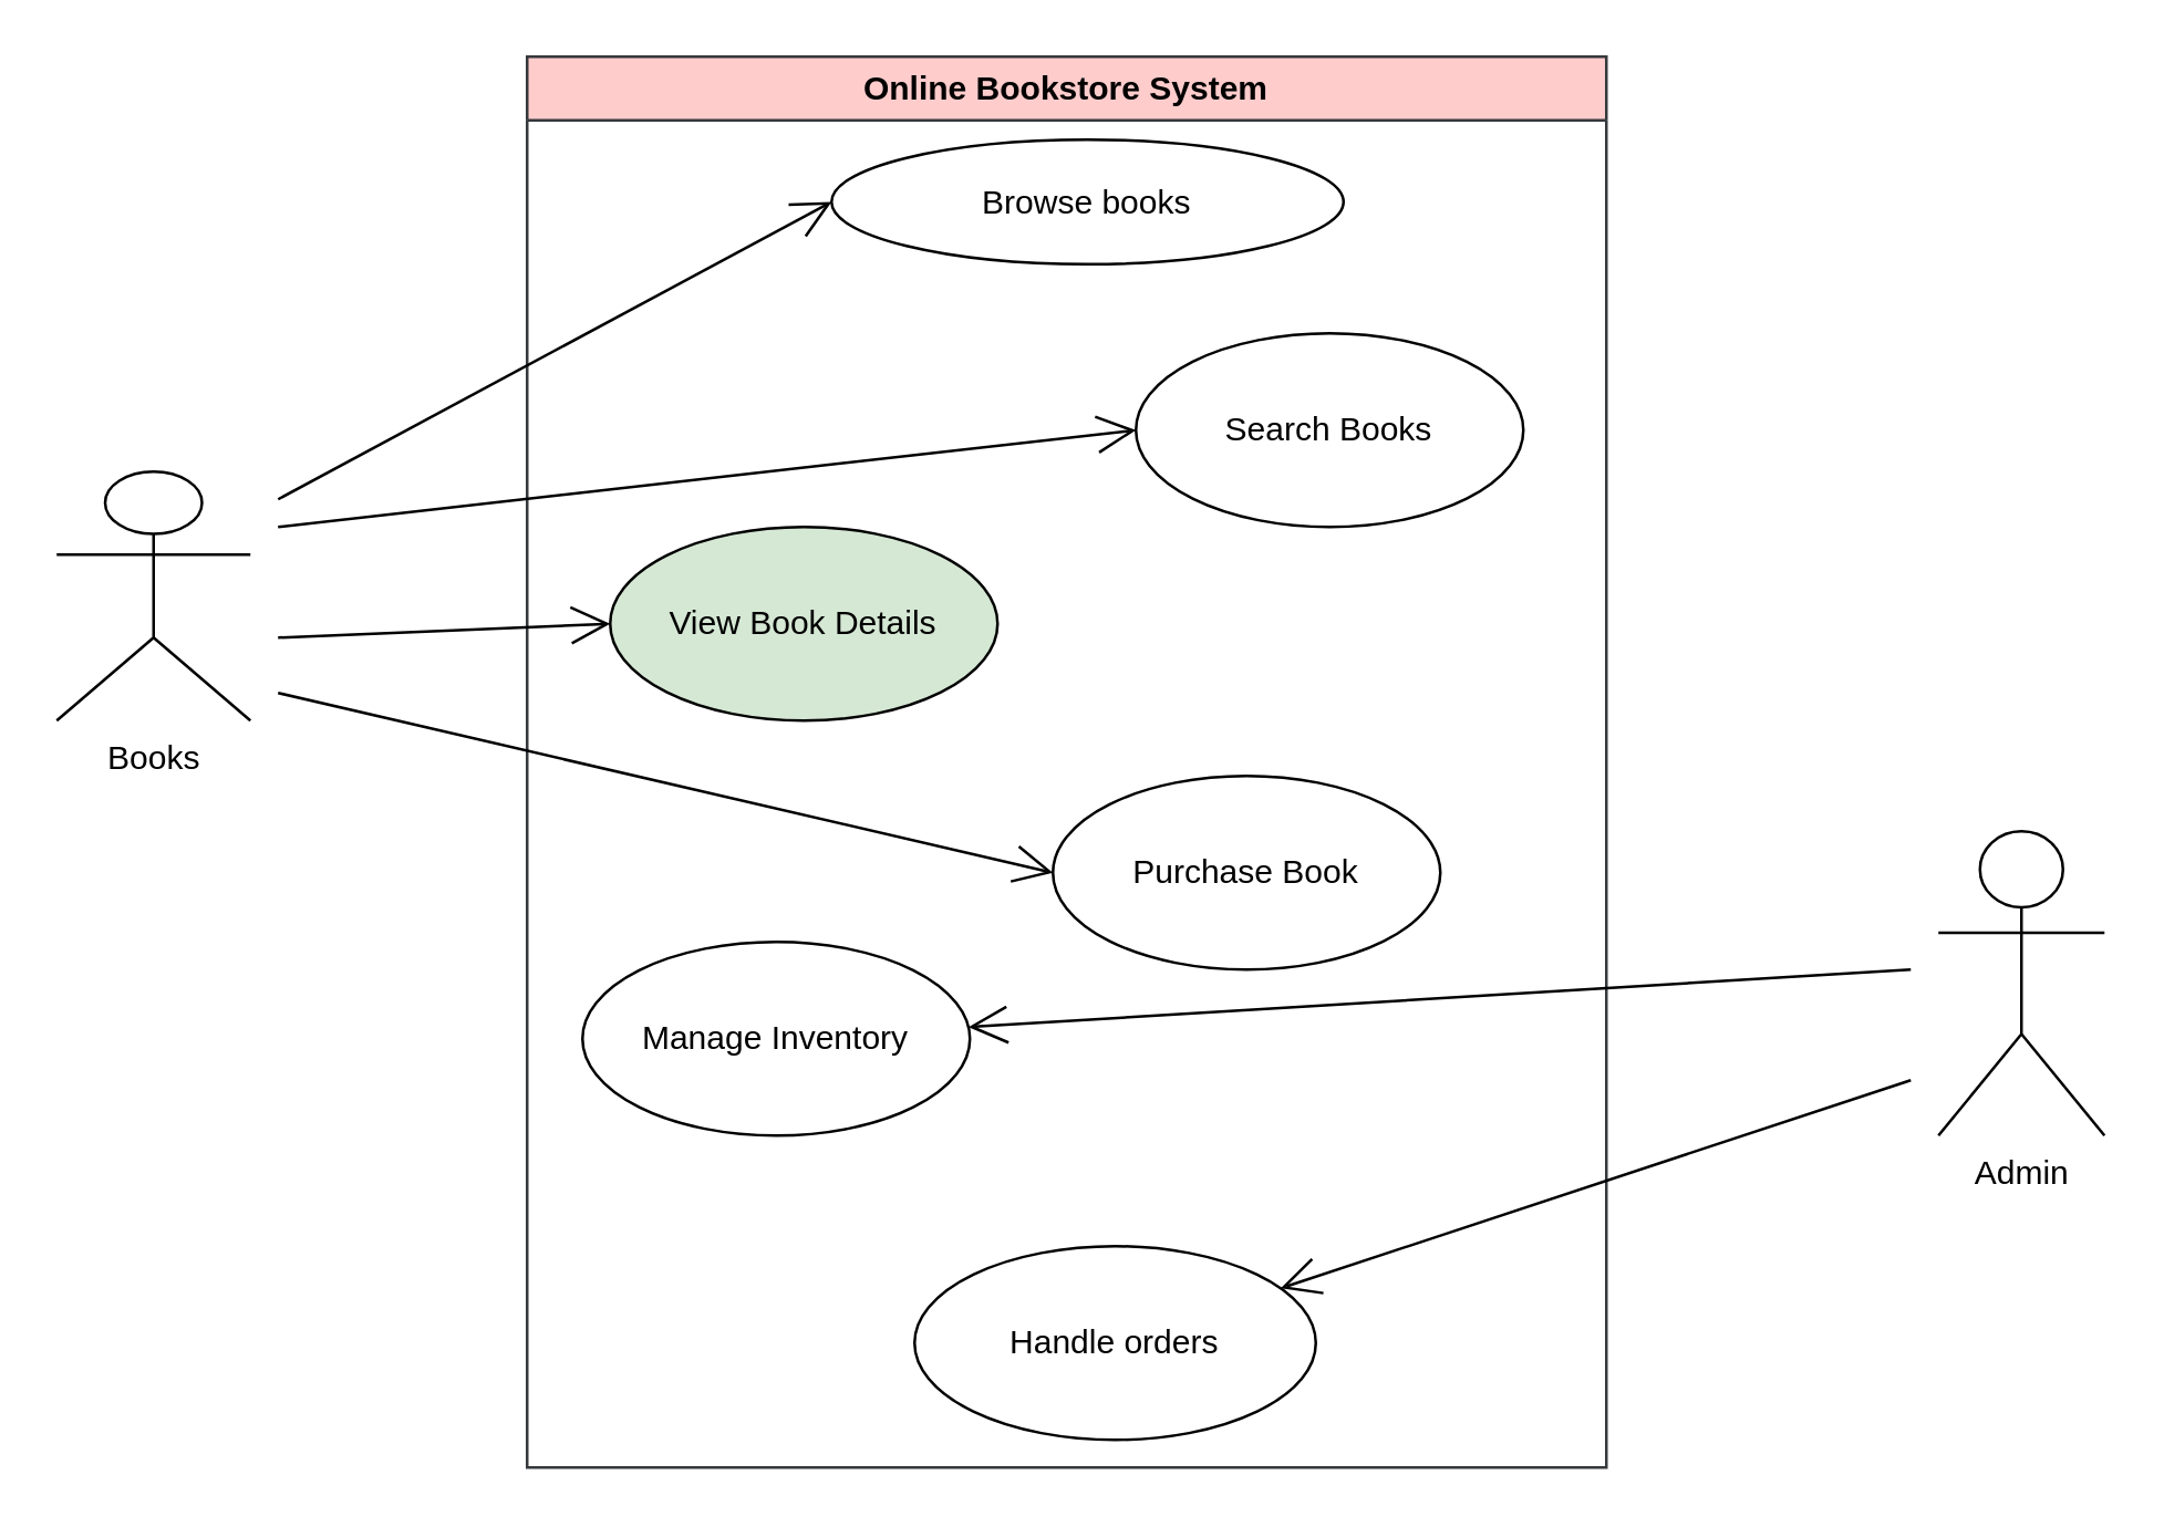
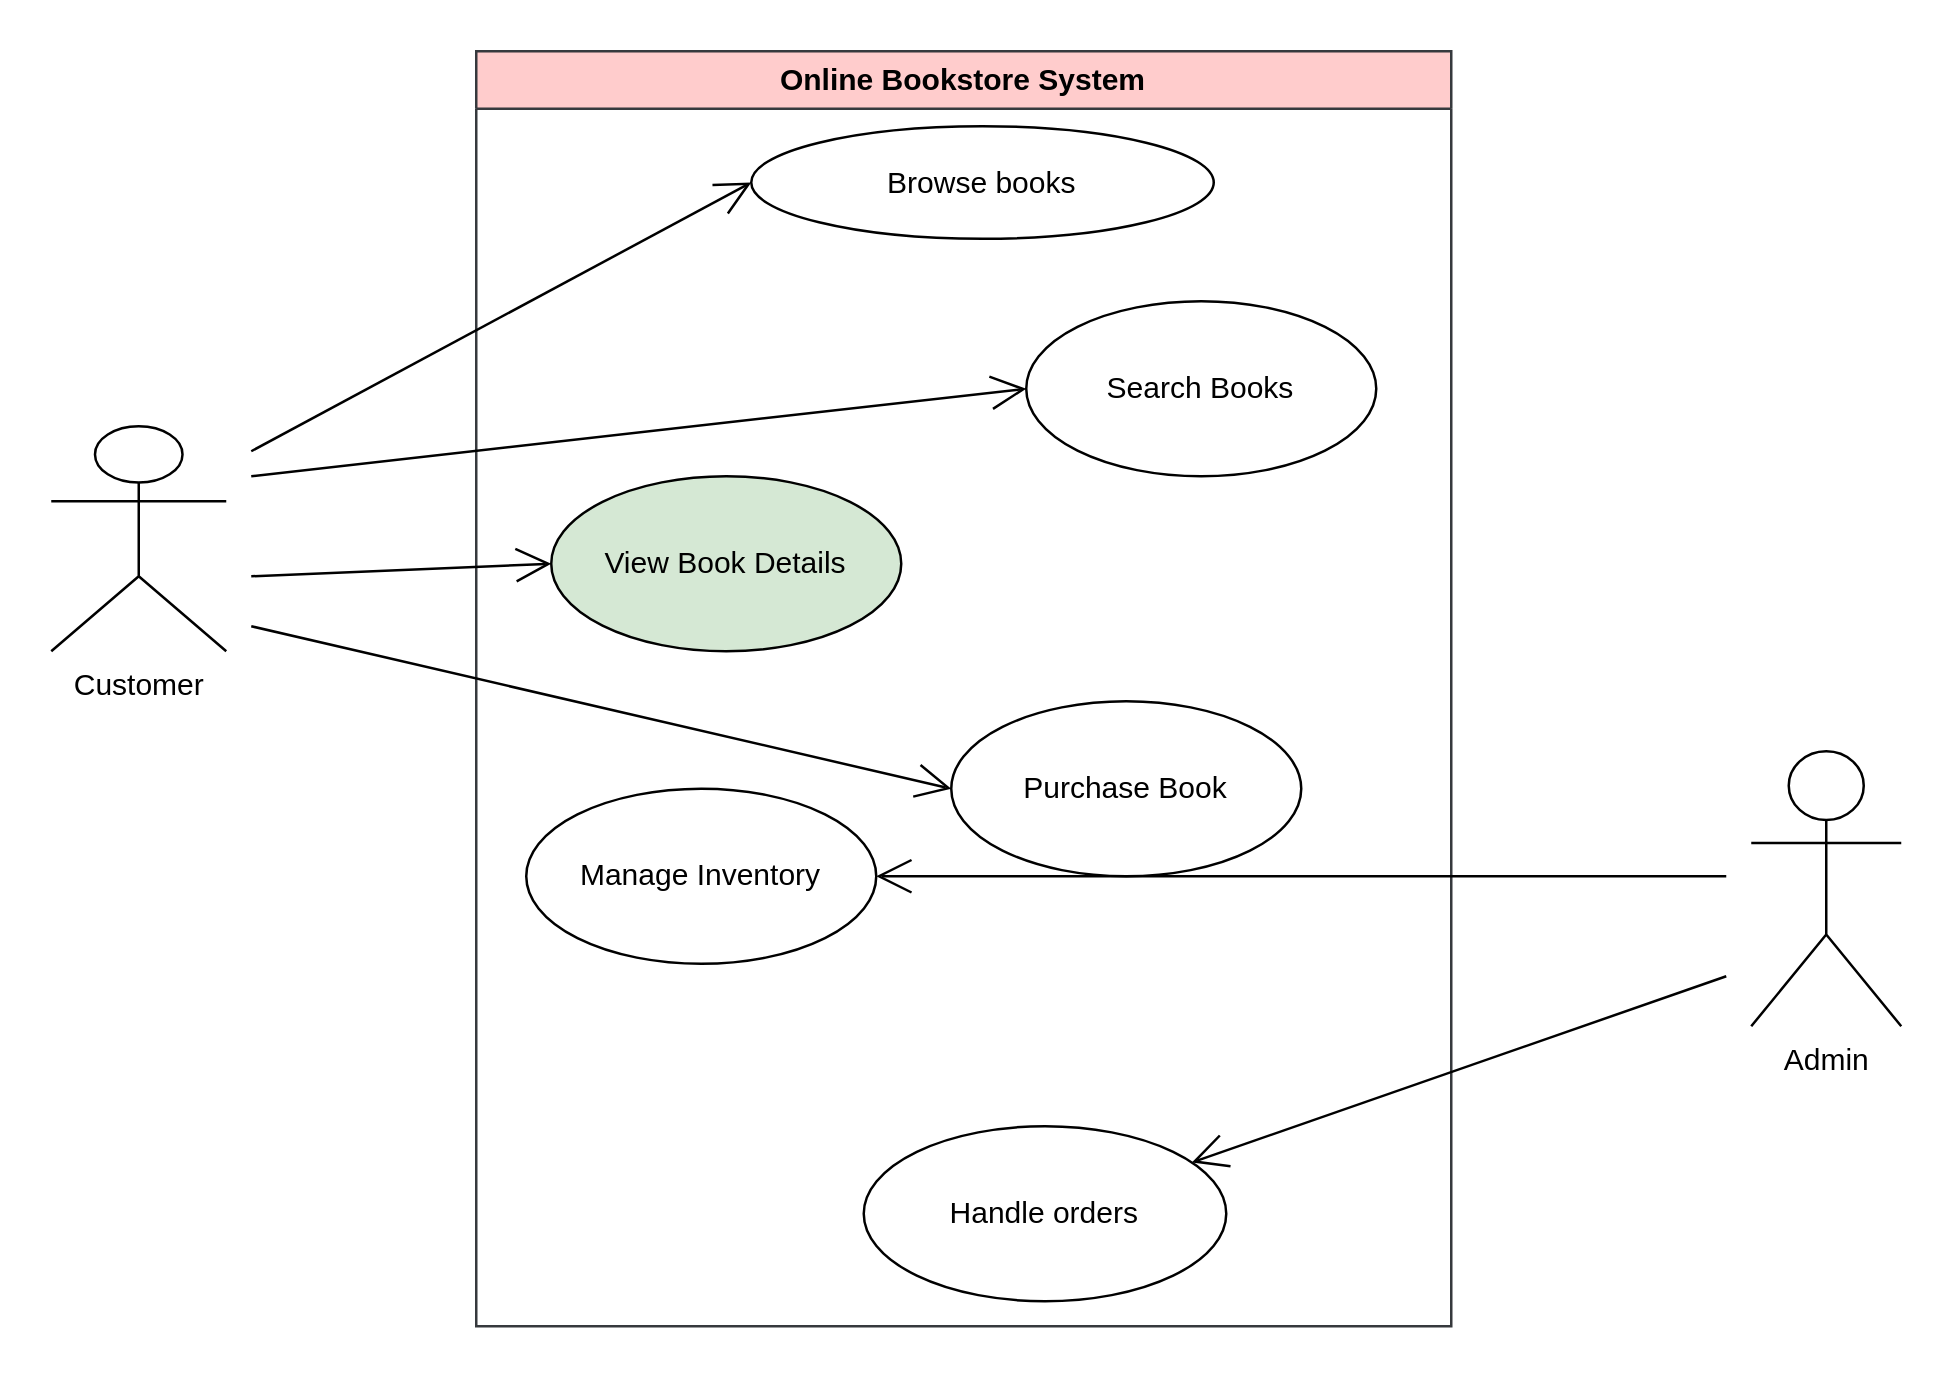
- <mxCell id="9" value="Books" style="shape=umlActor;verticalLabelPosition=bottom;verticalAlign=top;html=1;" vertex="1" parent="1"><mxGeometry x="20" y="170" width="70" height="90" as="geometry" /></mxCell>
+ <mxCell id="9" value="Customer" style="shape=umlActor;verticalLabelPosition=bottom;verticalAlign=top;html=1;" vertex="1" parent="1"><mxGeometry x="20" y="170" width="70" height="90" as="geometry" /></mxCell>
- <mxCell id="6" value="Manage Inventory" style="ellipse;whiteSpace=wrap;html=1;" vertex="1" parent="2"><mxGeometry x="20" y="320" width="140" height="70" as="geometry" /></mxCell>
+ <mxCell id="6" value="Manage Inventory" style="ellipse;whiteSpace=wrap;html=1;" vertex="1" parent="2"><mxGeometry x="20" y="295" width="140" height="70" as="geometry" /></mxCell>
- <mxCell id="8" value="Handle orders" style="ellipse;whiteSpace=wrap;html=1;" vertex="1" parent="2"><mxGeometry x="140" y="430" width="145" height="70" as="geometry" /></mxCell>
+ <mxCell id="8" value="Handle orders" style="ellipse;whiteSpace=wrap;html=1;" vertex="1" parent="2"><mxGeometry x="155" y="430" width="145" height="70" as="geometry" /></mxCell>
